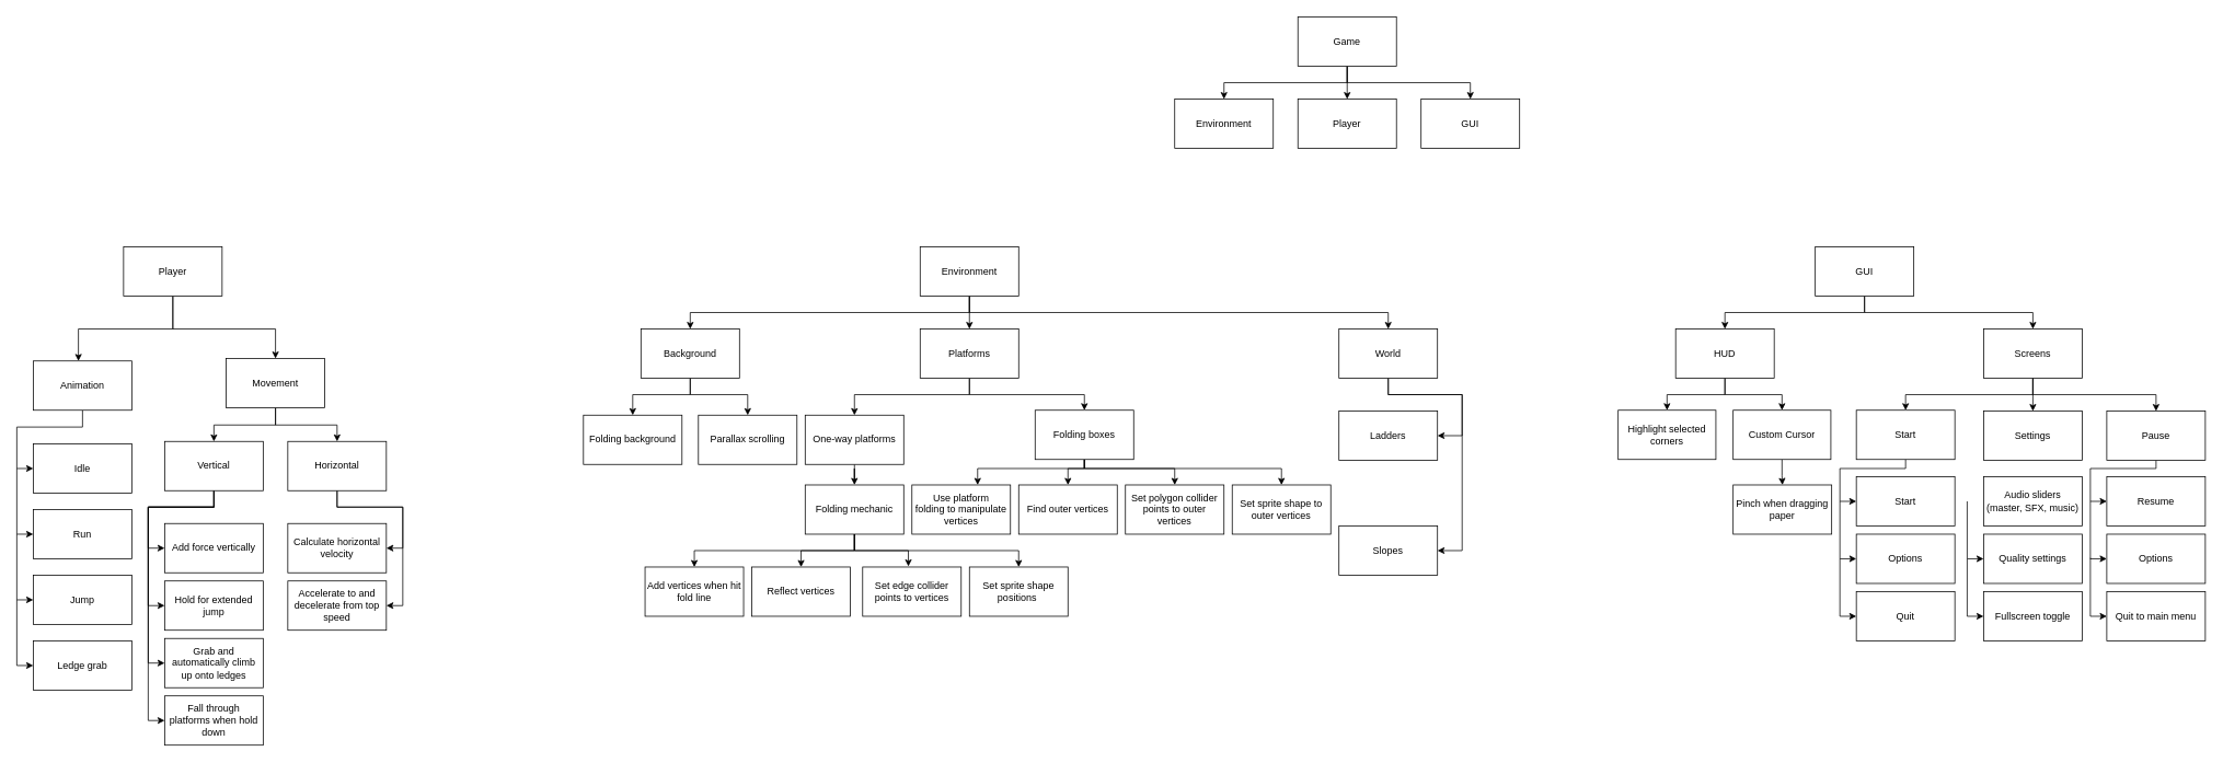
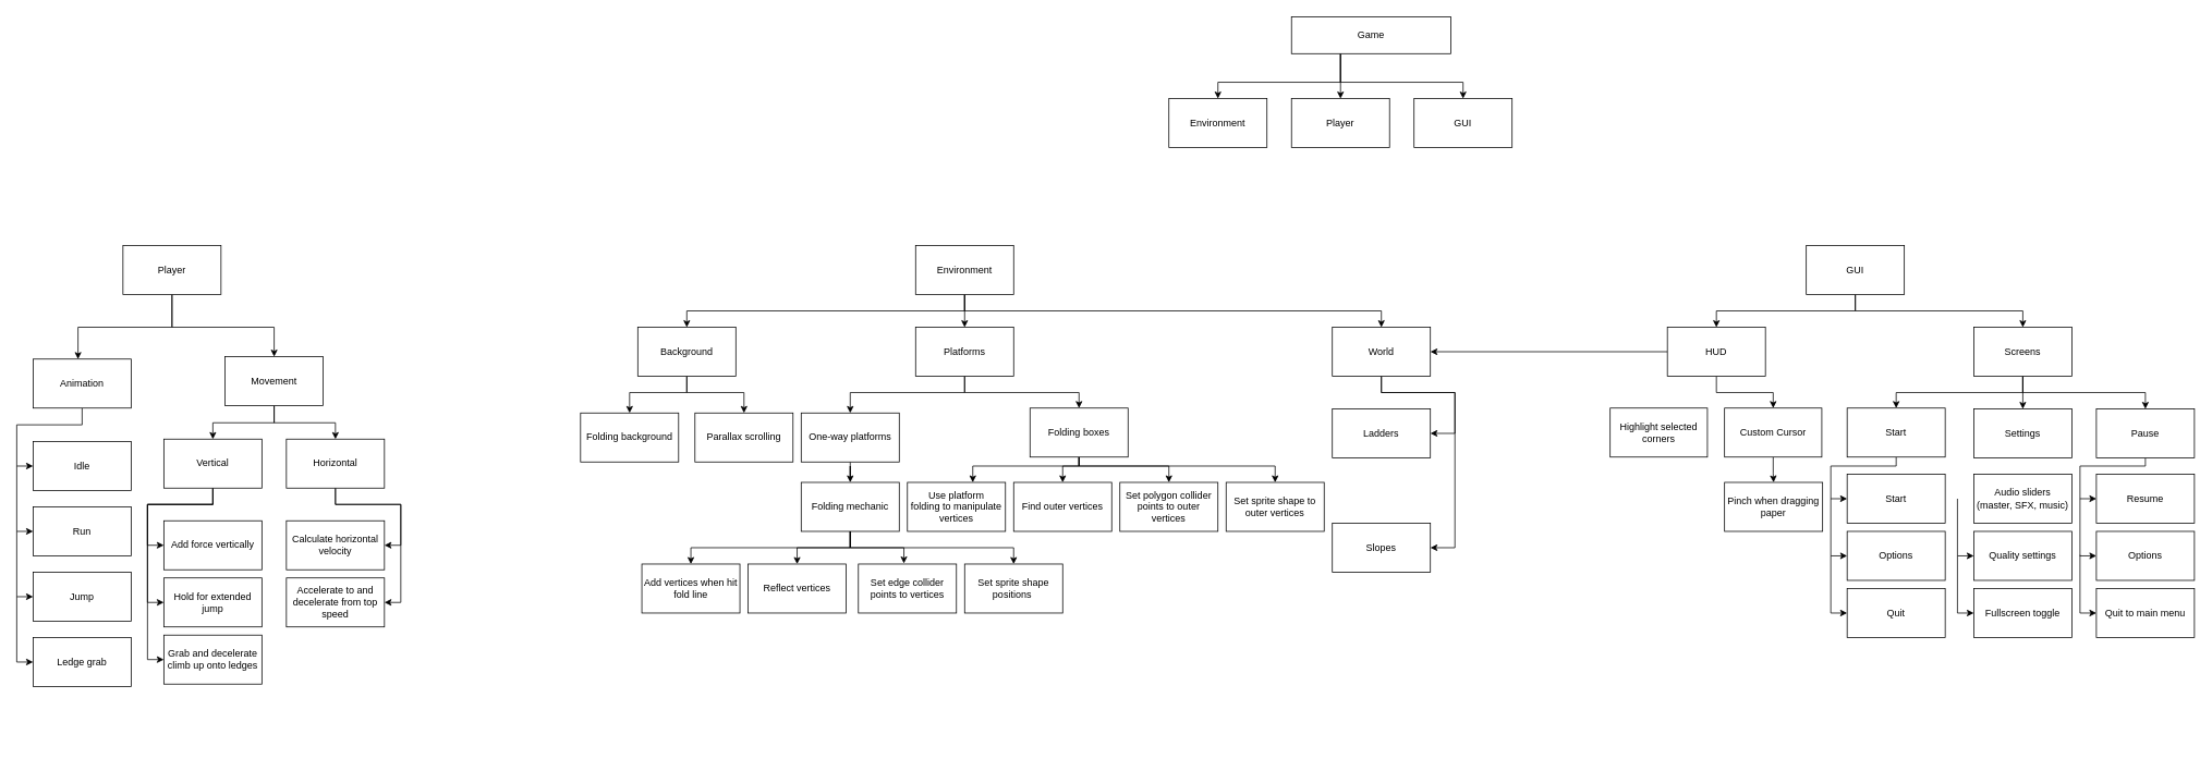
- <mxCell id="5" value="Game" style="rounded=0;whiteSpace=wrap;html=1;" parent="1" vertex="1"><mxGeometry x="1580" y="20" width="120" height="60" as="geometry" /></mxCell>
+ <mxCell id="5" value="Game" style="rounded=0;whiteSpace=wrap;html=1;" parent="1" vertex="1"><mxGeometry x="1580" y="20" width="195" height="45" as="geometry" /></mxCell>
- <mxCell id="49" style="edgeStyle=orthogonalEdgeStyle;rounded=0;orthogonalLoop=1;jettySize=auto;html=1;entryX=0.5;entryY=0;entryDx=0;entryDy=0;" edge="1" parent="1" source="51" target="76"><mxGeometry relative="1" as="geometry" /></mxCell>
+ <mxCell id="49" style="edgeStyle=orthogonalEdgeStyle;rounded=0;orthogonalLoop=1;jettySize=auto;html=1;" edge="1" parent="1" source="51" target="104"><mxGeometry relative="1" as="geometry" /></mxCell>
- <mxCell id="81" value="Grab and automatically climb up onto ledges" style="whiteSpace=wrap;html=1;rounded=0;" parent="1" vertex="1"><mxGeometry x="200" y="777" width="120" height="60" as="geometry" /></mxCell>
+ <mxCell id="81" value="Grab and decelerate climb up onto ledges" style="whiteSpace=wrap;html=1;rounded=0;" parent="1" vertex="1"><mxGeometry x="200" y="777" width="120" height="60" as="geometry" /></mxCell>
- <mxCell id="19" style="edgeStyle=orthogonalEdgeStyle;rounded=0;orthogonalLoop=1;jettySize=auto;html=1;entryX=0;entryY=0.5;entryDx=0;entryDy=0;" parent="1" source="20" target="92" edge="1"><mxGeometry relative="1" as="geometry"><Array as="points"><mxPoint x="260" y="617" /><mxPoint x="180" y="617" /><mxPoint x="180" y="877" /></Array></mxGeometry></mxCell>
- <mxCell id="92" value="Fall through &lt;br&gt;platforms when hold down" style="whiteSpace=wrap;html=1;rounded=0;" parent="1" vertex="1"><mxGeometry x="200" y="847" width="120" height="60" as="geometry" /></mxCell>
